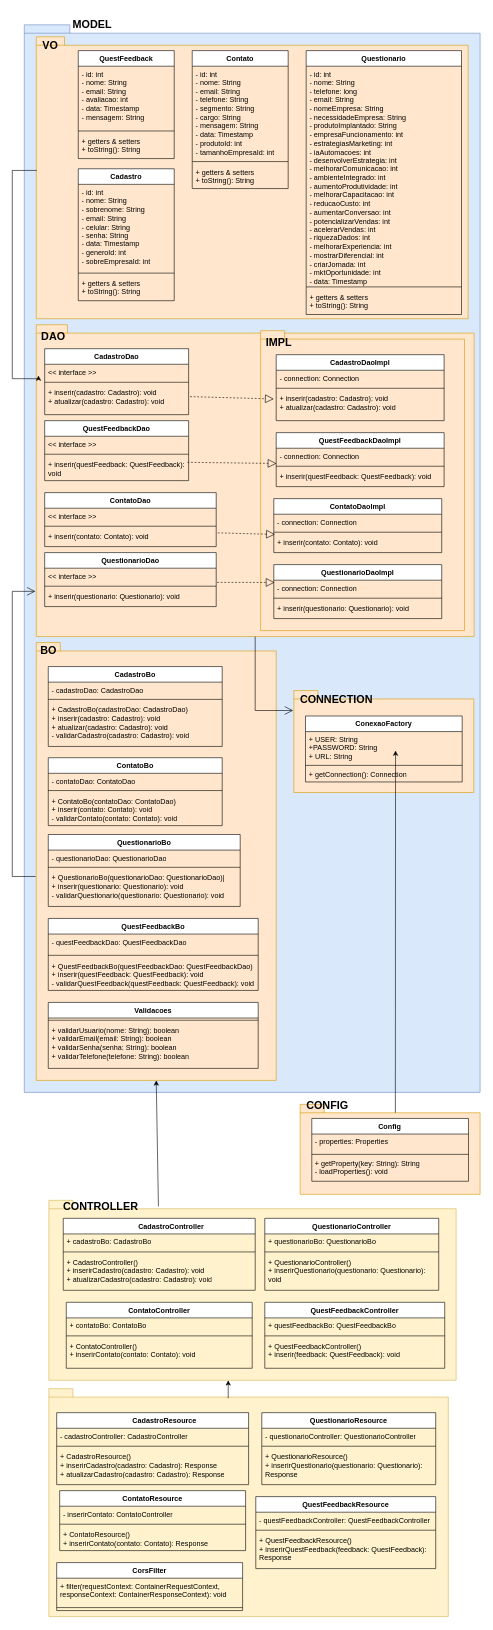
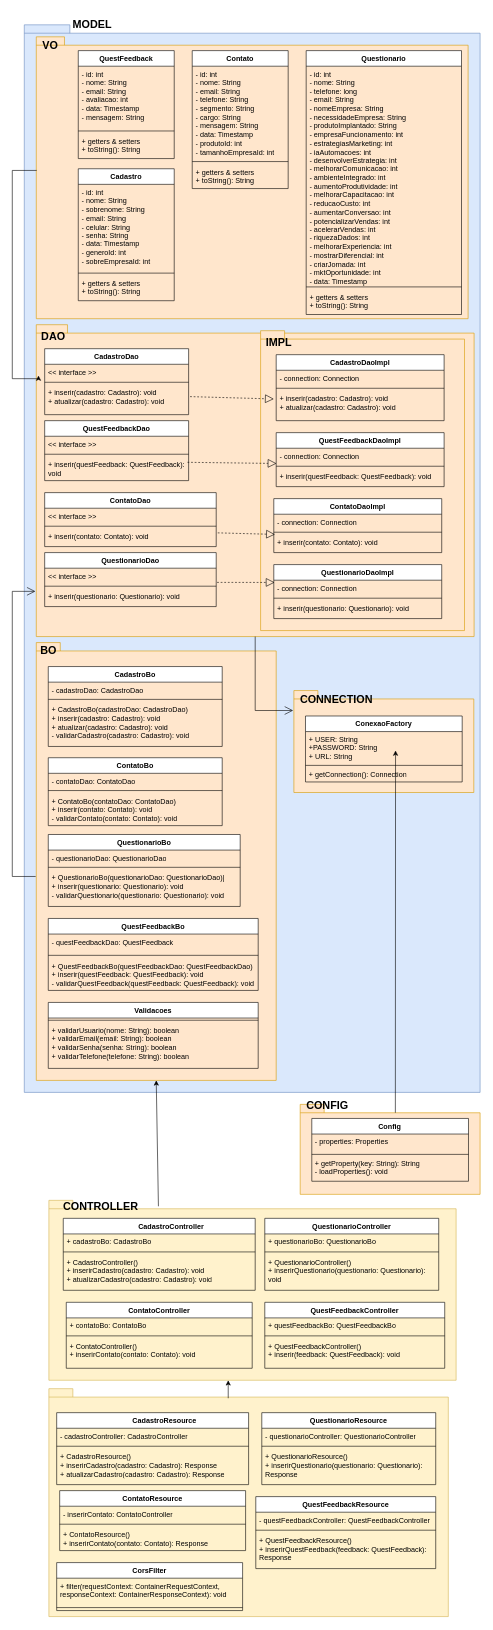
- <mxCell id="38" value="- questFeedbackDao: QuestFeedbackDao" style="text;strokeColor=none;fillColor=none;align=left;verticalAlign=top;spacingLeft=4;spacingRight=4;overflow=hidden;rotatable=0;points=[[0,0.5],[1,0.5]];portConstraint=eastwest;whiteSpace=wrap;html=1;" vertex="1" parent="37"><mxGeometry y="26" width="350" height="30.771" as="geometry" /></mxCell>
+ <mxCell id="38" value="- questFeedbackDao: QuestFeedback" style="text;strokeColor=none;fillColor=none;align=left;verticalAlign=top;spacingLeft=4;spacingRight=4;overflow=hidden;rotatable=0;points=[[0,0.5],[1,0.5]];portConstraint=eastwest;whiteSpace=wrap;html=1;" vertex="1" parent="37"><mxGeometry y="26" width="350" height="30.771" as="geometry" /></mxCell>
